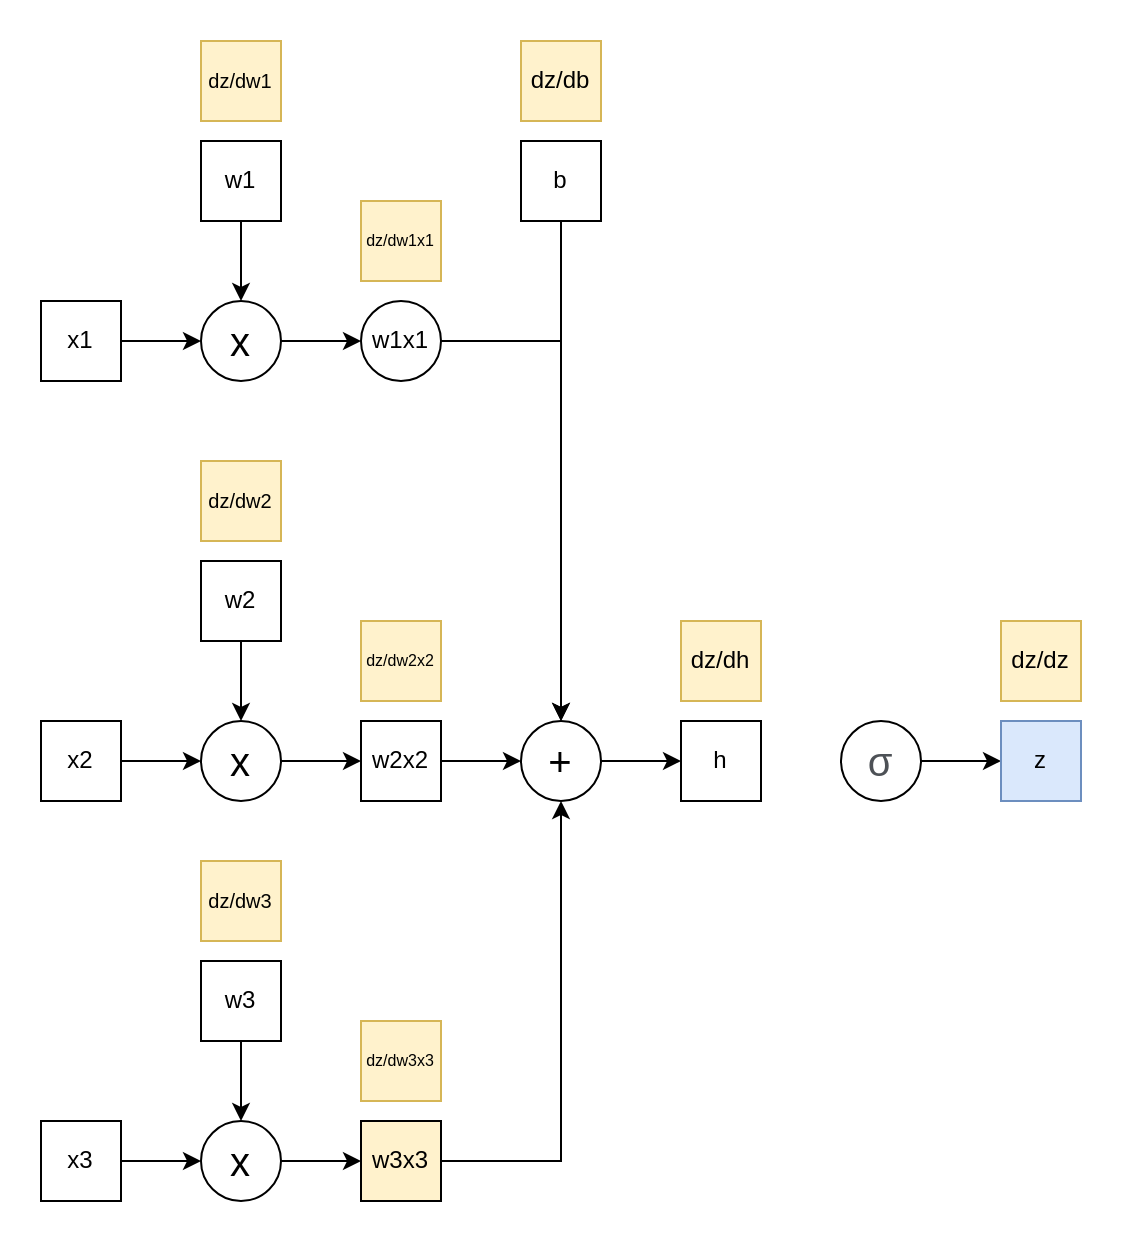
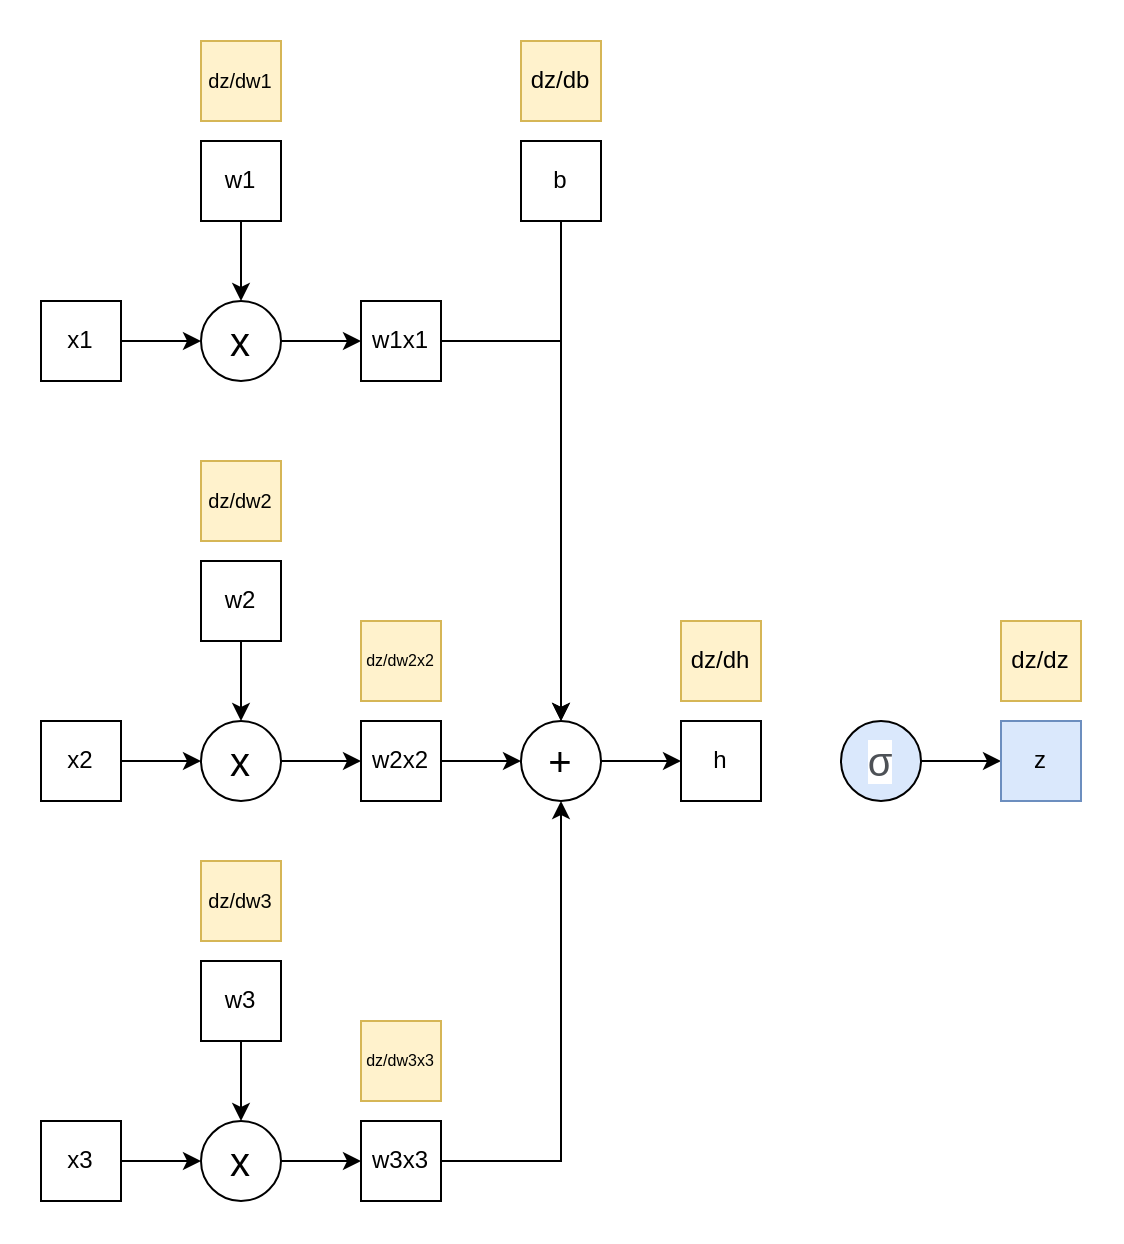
- <mxCell id="11" value="dz/dw1x1" style="whiteSpace=wrap;html=1;aspect=fixed;fontSize=8;fillColor=#fff2cc;strokeColor=#d6b656;" vertex="1" parent="1"><mxGeometry x="180" y="100" width="40" height="40" as="geometry" /></mxCell>
- <mxCell id="10" value="w1x1" style="ellipse;whiteSpace=wrap;html=1;aspect=fixed;" vertex="1" parent="1"><mxGeometry x="180" y="150" width="40" height="40" as="geometry" /></mxCell>
+ <mxCell id="10" value="w1x1" style="whiteSpace=wrap;html=1;aspect=fixed;" vertex="1" parent="1"><mxGeometry x="180" y="150" width="40" height="40" as="geometry" /></mxCell>
- <mxCell id="40" value="&lt;span style=&quot;color: rgb(77, 81, 86); font-family: &amp;quot;Apple SD Gothic Neo&amp;quot;, arial, sans-serif; font-size: 20px; font-style: normal; font-variant-ligatures: normal; font-variant-caps: normal; letter-spacing: normal; orphans: 2; text-align: left; text-indent: 0px; text-transform: none; widows: 2; word-spacing: 0px; -webkit-text-stroke-width: 0px; white-space: normal; background-color: rgb(255, 255, 255); text-decoration-thickness: initial; text-decoration-style: initial; text-decoration-color: initial; float: none; display: inline !important;&quot;&gt;σ&lt;/span&gt;" style="ellipse;whiteSpace=wrap;html=1;aspect=fixed;fontSize=20;align=center;labelPosition=center;verticalLabelPosition=middle;verticalAlign=middle;fontStyle=0" vertex="1" parent="1"><mxGeometry x="420" y="360" width="40" height="40" as="geometry" /></mxCell>
+ <mxCell id="40" value="&lt;span style=&quot;color: rgb(77, 81, 86); font-family: &amp;quot;Apple SD Gothic Neo&amp;quot;, arial, sans-serif; font-size: 20px; font-style: normal; font-variant-ligatures: normal; font-variant-caps: normal; letter-spacing: normal; orphans: 2; text-align: left; text-indent: 0px; text-transform: none; widows: 2; word-spacing: 0px; -webkit-text-stroke-width: 0px; white-space: normal; background-color: rgb(255, 255, 255); text-decoration-thickness: initial; text-decoration-style: initial; text-decoration-color: initial; float: none; display: inline !important;&quot;&gt;σ&lt;/span&gt;" style="ellipse;whiteSpace=wrap;html=1;aspect=fixed;fontSize=20;align=center;labelPosition=center;verticalLabelPosition=middle;verticalAlign=middle;fontStyle=0;fillColor=#dae8fc;" vertex="1" parent="1"><mxGeometry x="420" y="360" width="40" height="40" as="geometry" /></mxCell>
- <mxCell id="30" value="w3x3" style="whiteSpace=wrap;html=1;aspect=fixed;fillColor=#fff2cc;" vertex="1" parent="1"><mxGeometry x="180" y="560" width="40" height="40" as="geometry" /></mxCell>
+ <mxCell id="30" value="w3x3" style="whiteSpace=wrap;html=1;aspect=fixed;" vertex="1" parent="1"><mxGeometry x="180" y="560" width="40" height="40" as="geometry" /></mxCell>
